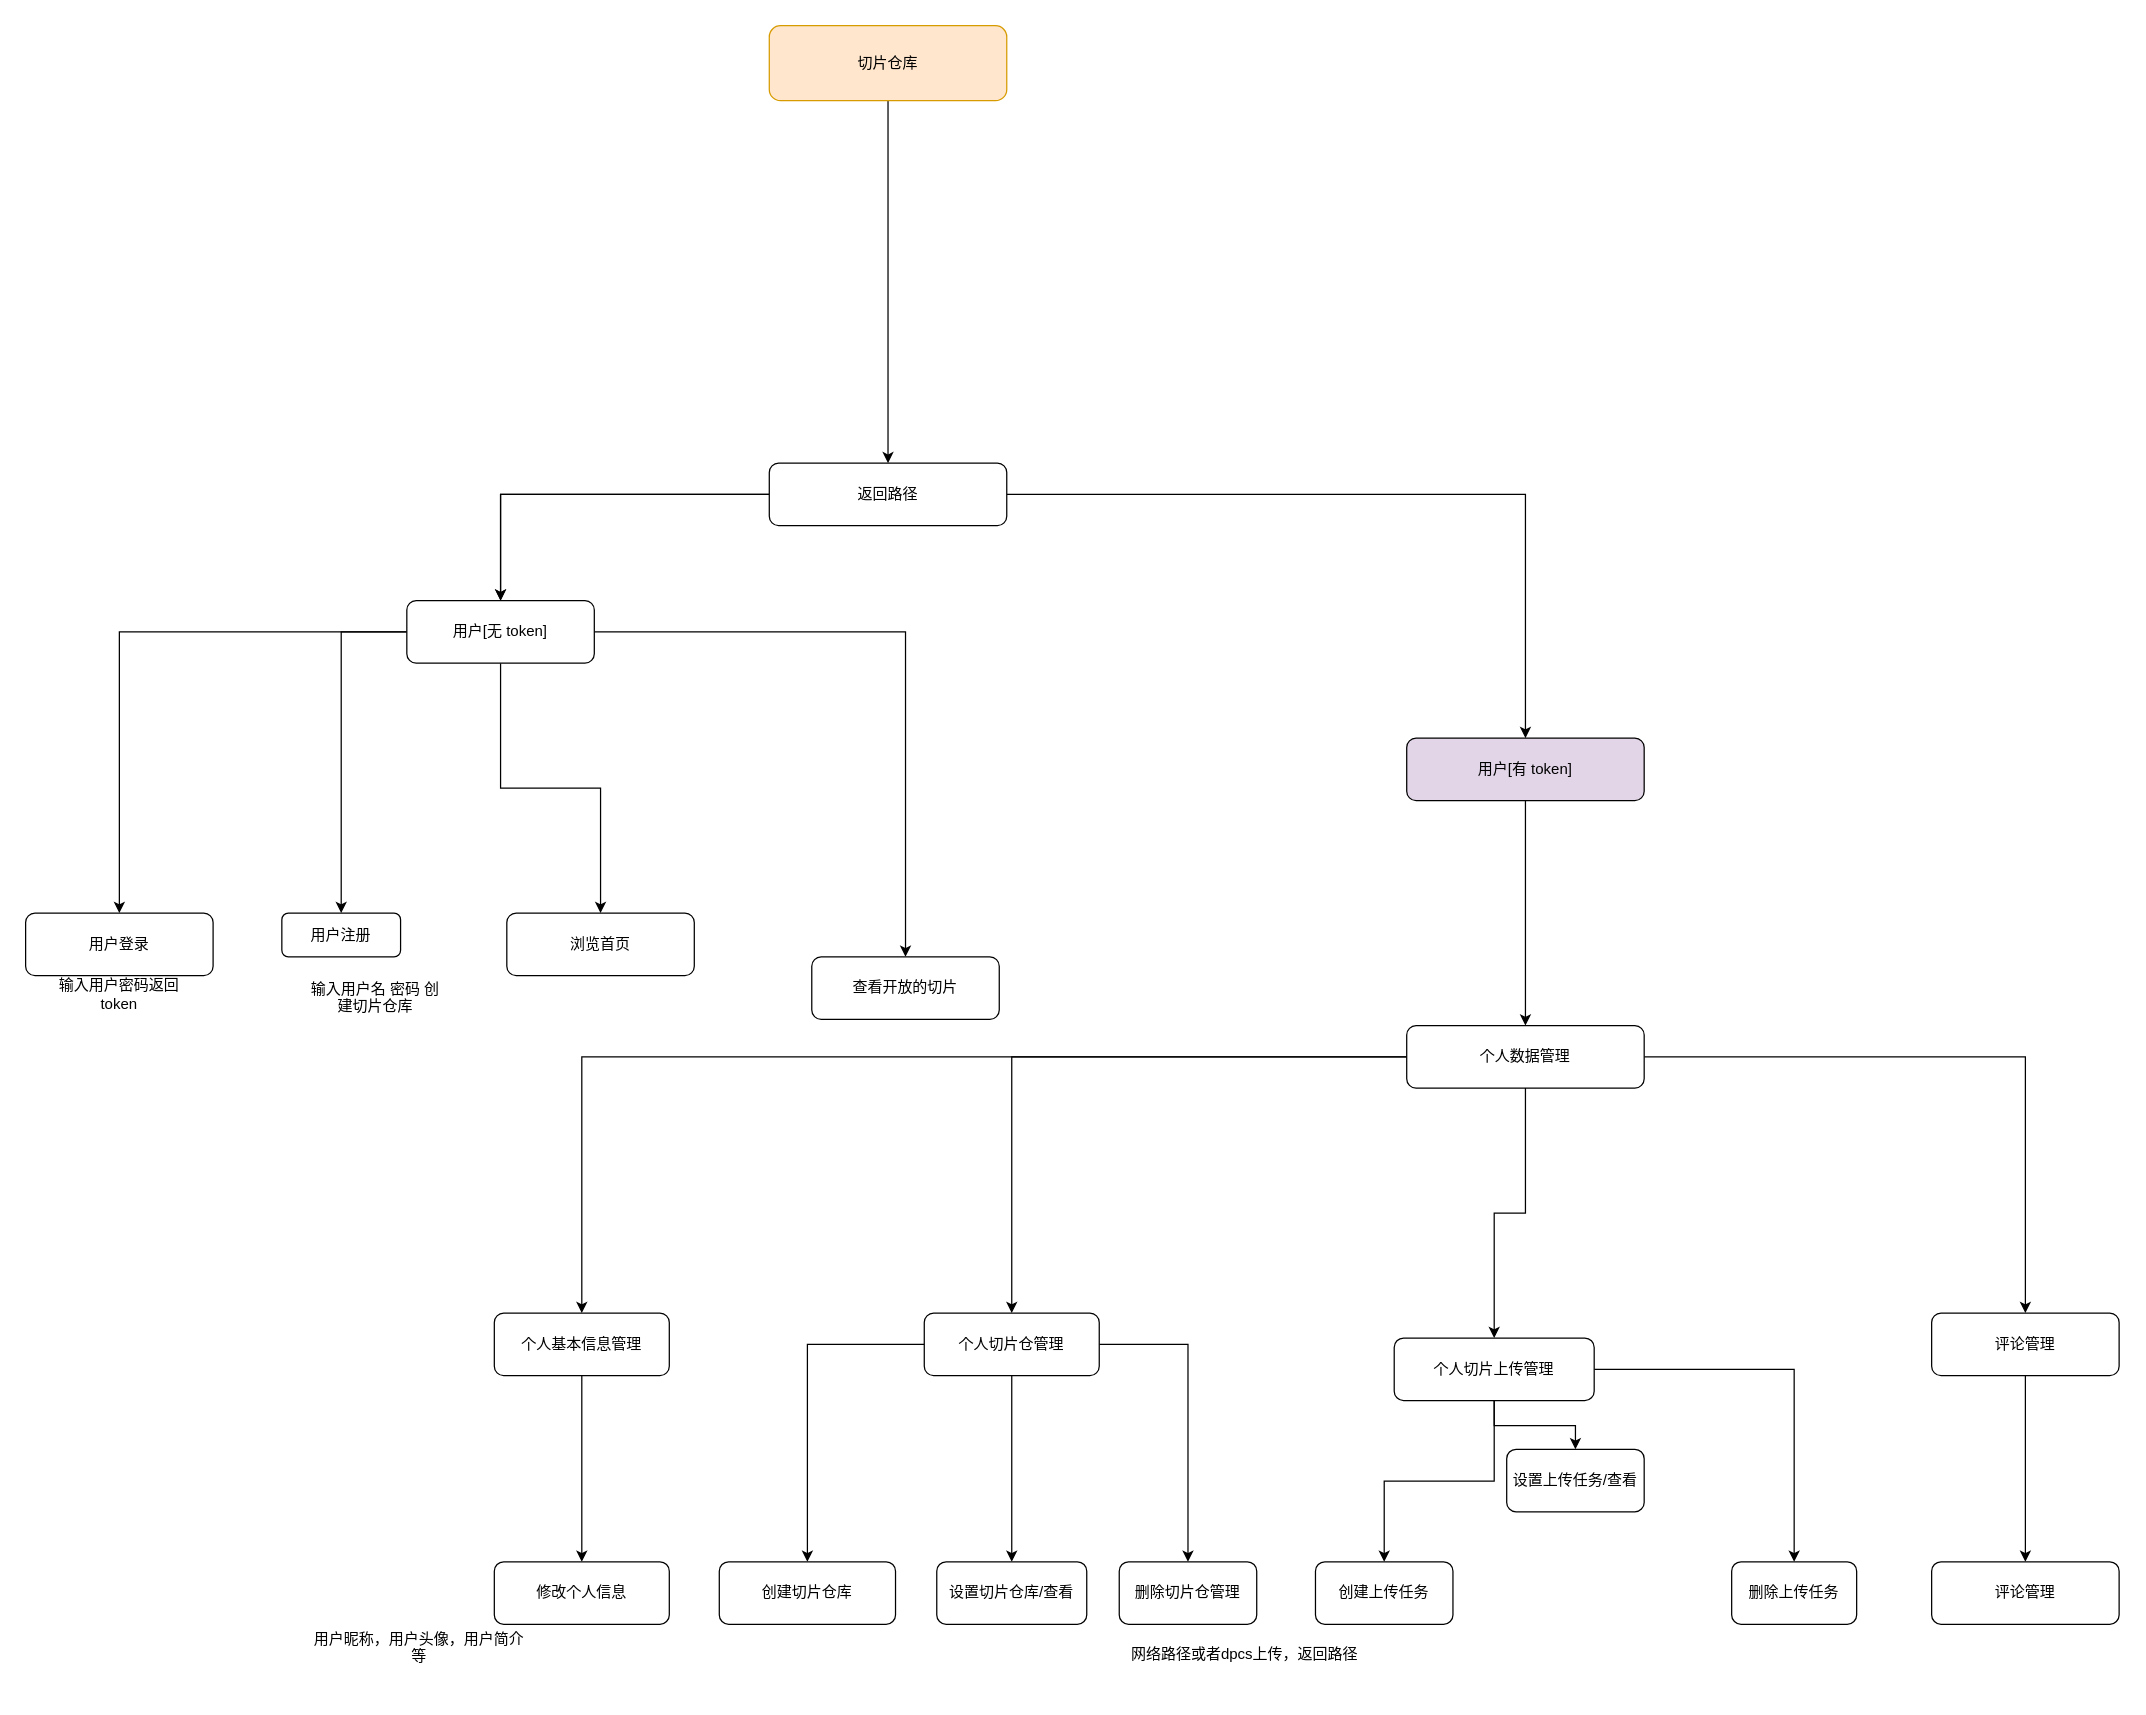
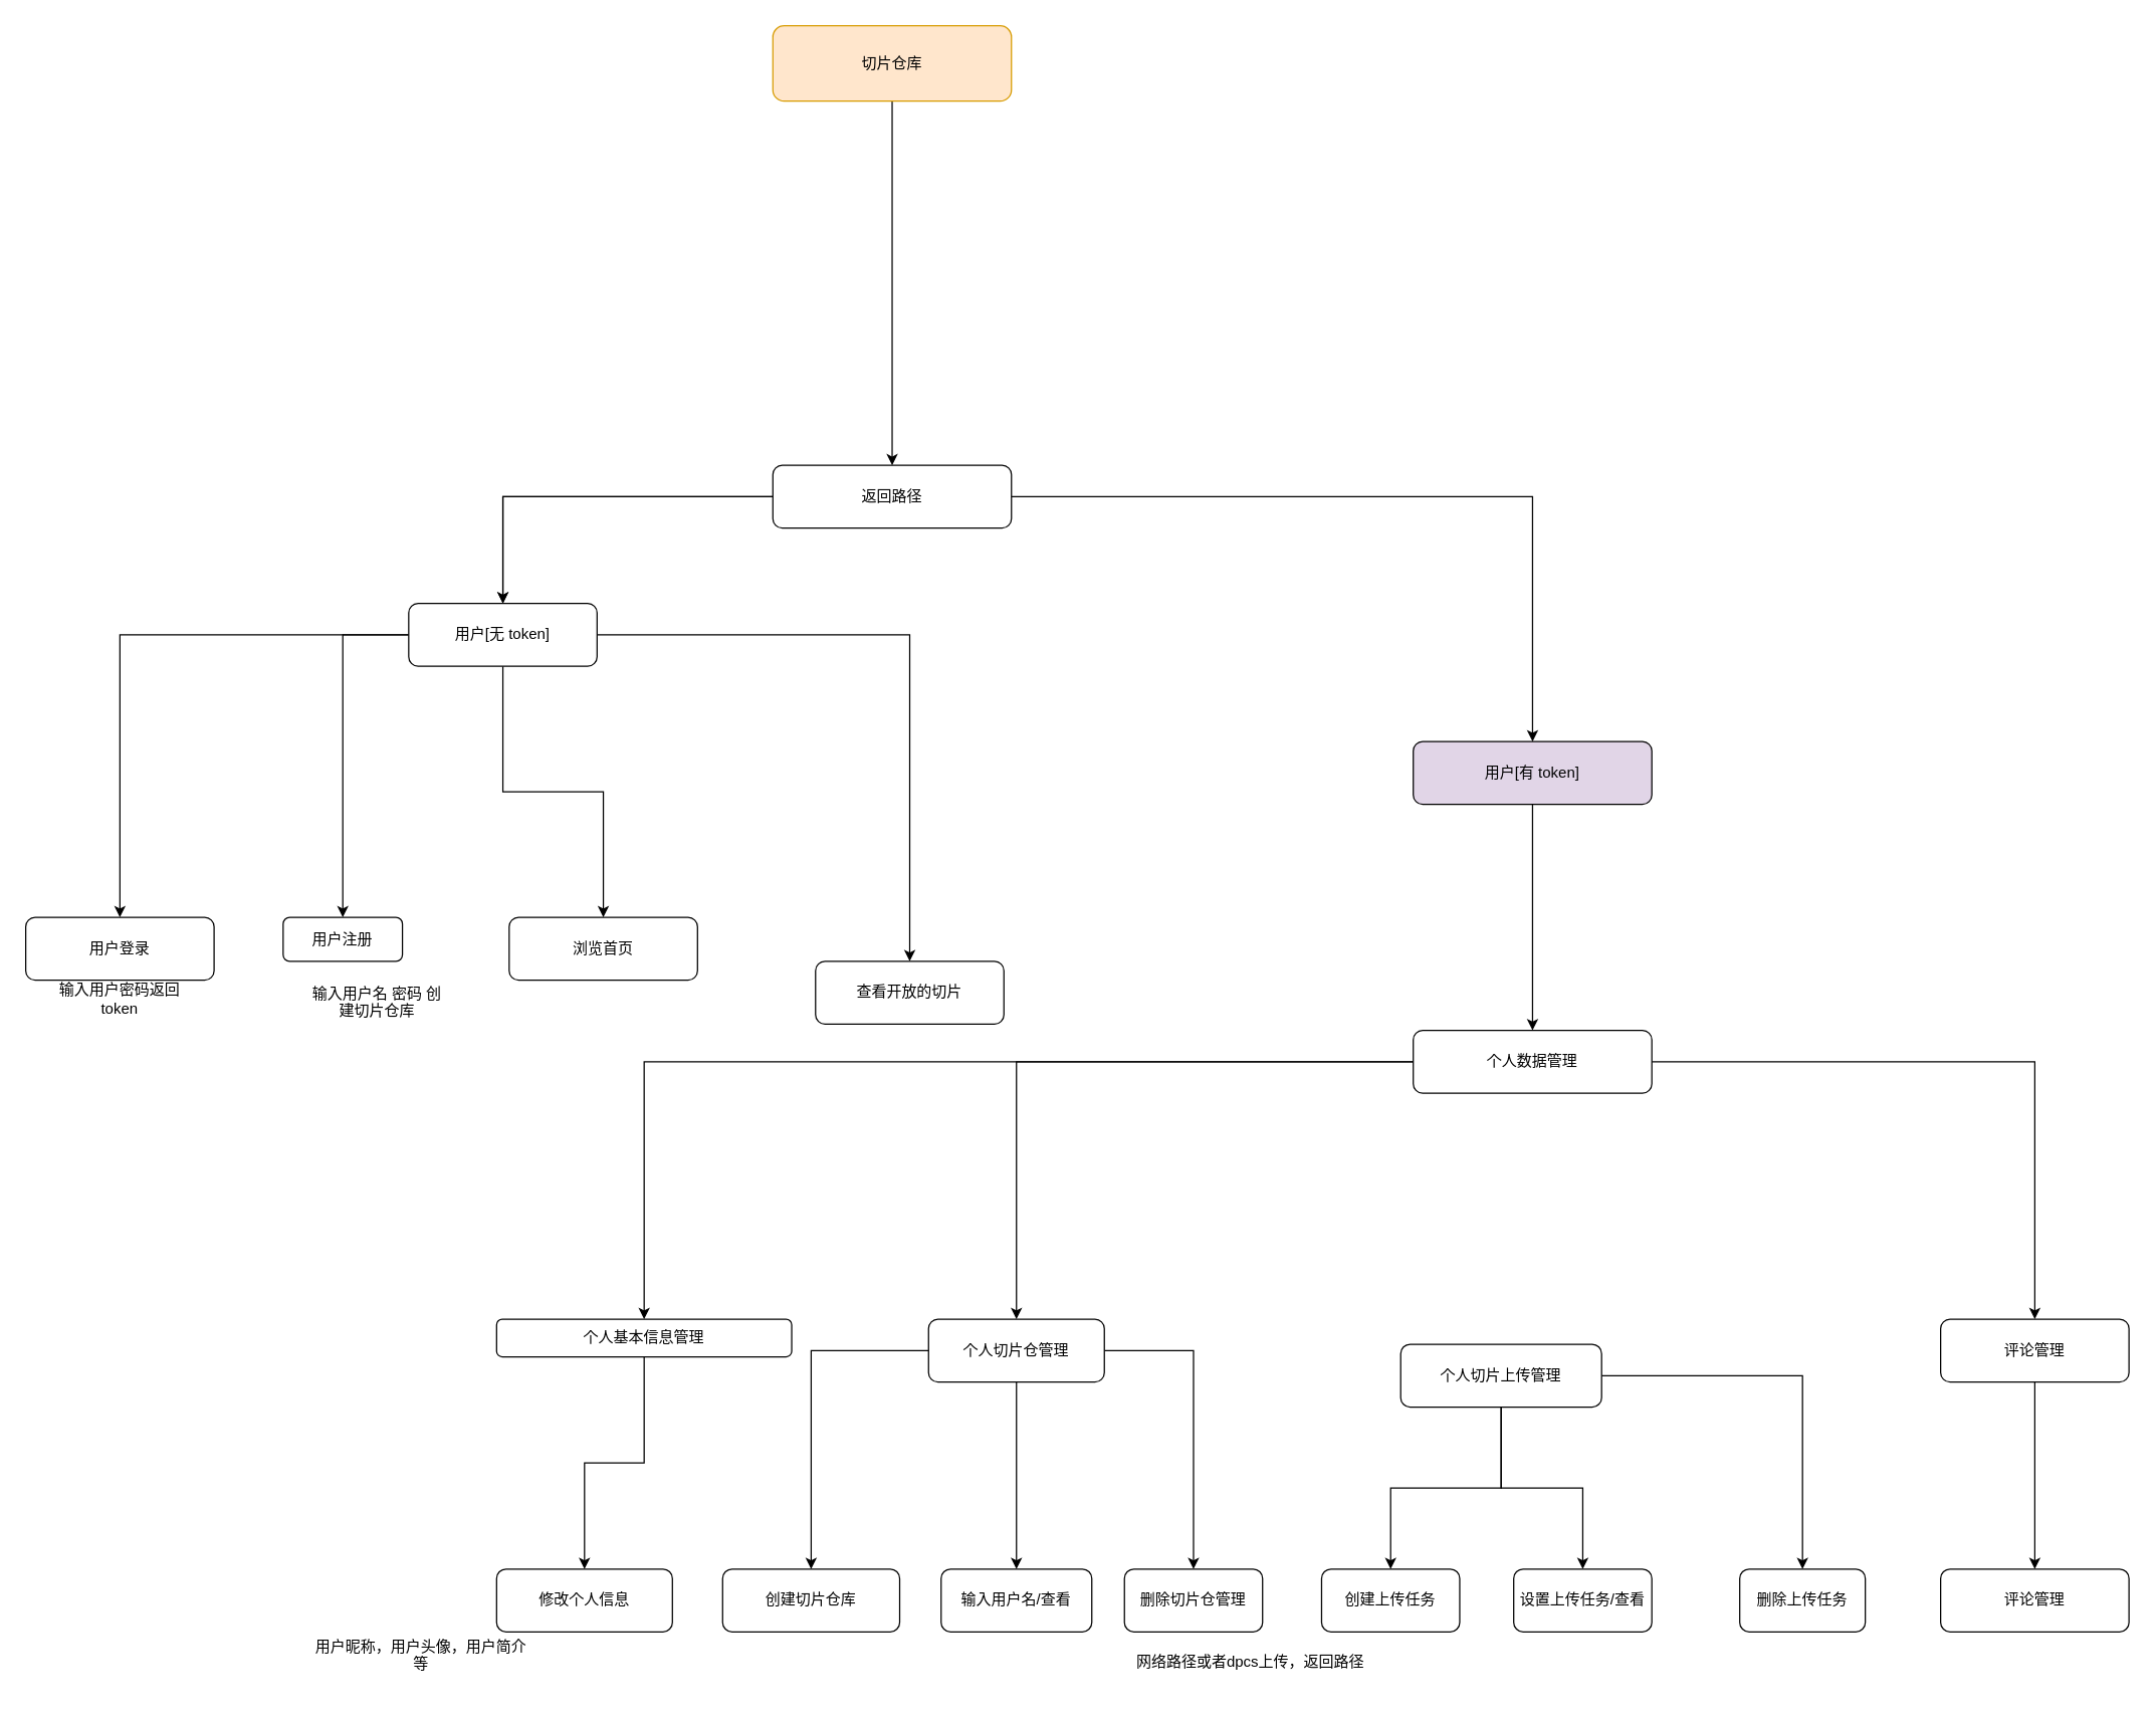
- <mxCell id="23" value="" style="edgeStyle=orthogonalEdgeStyle;rounded=0;orthogonalLoop=1;jettySize=auto;html=1;" edge="1" parent="1" source="25" target="35"><mxGeometry relative="1" as="geometry" /></mxCell>
- <mxCell id="27" value="个人基本信息管理" style="rounded=1;whiteSpace=wrap;html=1;" vertex="1" parent="1"><mxGeometry x="395" y="1050" width="140" height="50" as="geometry" /></mxCell>
+ <mxCell id="27" value="个人基本信息管理" style="rounded=1;whiteSpace=wrap;html=1;" vertex="1" parent="1"><mxGeometry x="395" y="1050" width="235" height="30" as="geometry" /></mxCell>
- <mxCell id="45" value="设置上传任务/查看" style="rounded=1;whiteSpace=wrap;html=1;" vertex="1" parent="1"><mxGeometry x="1205" y="1159" width="110" height="50" as="geometry" /></mxCell>
+ <mxCell id="45" value="设置上传任务/查看" style="rounded=1;whiteSpace=wrap;html=1;" vertex="1" parent="1"><mxGeometry x="1205" y="1249" width="110" height="50" as="geometry" /></mxCell>
- <mxCell id="41" value="设置切片仓库/查看" style="rounded=1;whiteSpace=wrap;html=1;" vertex="1" parent="1"><mxGeometry x="749" y="1249" width="120" height="50" as="geometry" /></mxCell>
+ <mxCell id="41" value="输入用户名/查看" style="rounded=1;whiteSpace=wrap;html=1;" vertex="1" parent="1"><mxGeometry x="749" y="1249" width="120" height="50" as="geometry" /></mxCell>
